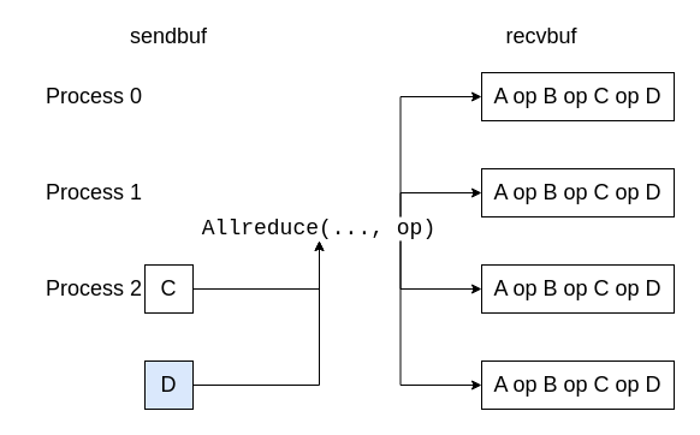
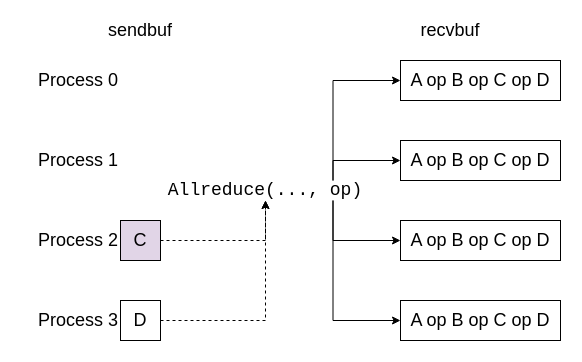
- <mxCell id="3" value="C" style="rounded=0;whiteSpace=wrap;html=1;fontSize=18;" vertex="1" parent="1"><mxGeometry x="120" y="220" width="40" height="40" as="geometry" /></mxCell>
+ <mxCell id="3" value="C" style="rounded=0;whiteSpace=wrap;html=1;fontSize=18;fillColor=#e1d5e7;" vertex="1" parent="1"><mxGeometry x="120" y="220" width="40" height="40" as="geometry" /></mxCell>
- <mxCell id="2" style="edgeStyle=orthogonalEdgeStyle;rounded=0;orthogonalLoop=1;jettySize=auto;html=1;exitX=1;exitY=0.5;exitDx=0;exitDy=0;entryX=0.5;entryY=0;entryDx=0;entryDy=0;fontFamily=Helvetica;fontSize=18;" edge="1" parent="1" source="3" target="11"><mxGeometry relative="1" as="geometry" /></mxCell>
+ <mxCell id="2" style="edgeStyle=orthogonalEdgeStyle;rounded=0;orthogonalLoop=1;jettySize=auto;html=1;exitX=1;exitY=0.5;exitDx=0;exitDy=0;entryX=0.5;entryY=0;entryDx=0;entryDy=0;fontFamily=Helvetica;fontSize=18;dashed=1;" edge="1" parent="1" source="3" target="11"><mxGeometry relative="1" as="geometry" /></mxCell>
+ <mxCell id="15" value="Process 3" style="text;html=1;strokeColor=none;fillColor=none;align=right;verticalAlign=middle;whiteSpace=wrap;rounded=0;fontFamily=Helvetica;fontSize=18;" vertex="1" parent="1"><mxGeometry x="20" y="310" width="100" height="20" as="geometry" /></mxCell>
- <mxCell id="5" value="D" style="rounded=0;whiteSpace=wrap;html=1;fontSize=18;fillColor=#dae8fc;" vertex="1" parent="1"><mxGeometry x="120" y="300" width="40" height="40" as="geometry" /></mxCell>
+ <mxCell id="5" value="D" style="rounded=0;whiteSpace=wrap;html=1;fontSize=18;" vertex="1" parent="1"><mxGeometry x="120" y="300" width="40" height="40" as="geometry" /></mxCell>
- <mxCell id="4" style="edgeStyle=orthogonalEdgeStyle;rounded=0;orthogonalLoop=1;jettySize=auto;html=1;exitX=1;exitY=0.5;exitDx=0;exitDy=0;fontFamily=Helvetica;fontSize=18;" edge="1" parent="1" source="5" target="11"><mxGeometry relative="1" as="geometry" /></mxCell>
+ <mxCell id="4" style="edgeStyle=orthogonalEdgeStyle;rounded=0;orthogonalLoop=1;jettySize=auto;html=1;exitX=1;exitY=0.5;exitDx=0;exitDy=0;fontFamily=Helvetica;fontSize=18;dashed=1;" edge="1" parent="1" source="5" target="11"><mxGeometry relative="1" as="geometry" /></mxCell>
